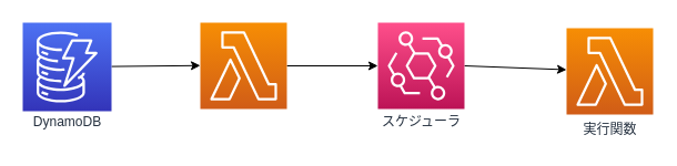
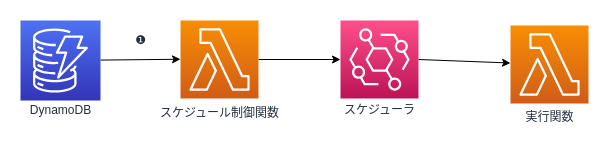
+ <mxCell id="9" value="❶" style="text;html=1;align=center;verticalAlign=middle;resizable=0;points=[];autosize=1;strokeColor=none;fillColor=none;fontColor=#232F3E;" vertex="1" parent="1"><mxGeometry x="120" y="25" width="40" height="30" as="geometry" /></mxCell>
+ <mxCell id="11" value="スケジュール制御関数" style="text;html=1;align=center;verticalAlign=middle;resizable=0;points=[];autosize=1;strokeColor=none;fillColor=none;fontColor=#232F3E;" vertex="1" parent="1"><mxGeometry x="149" y="98" width="140" height="30" as="geometry" /></mxCell>
